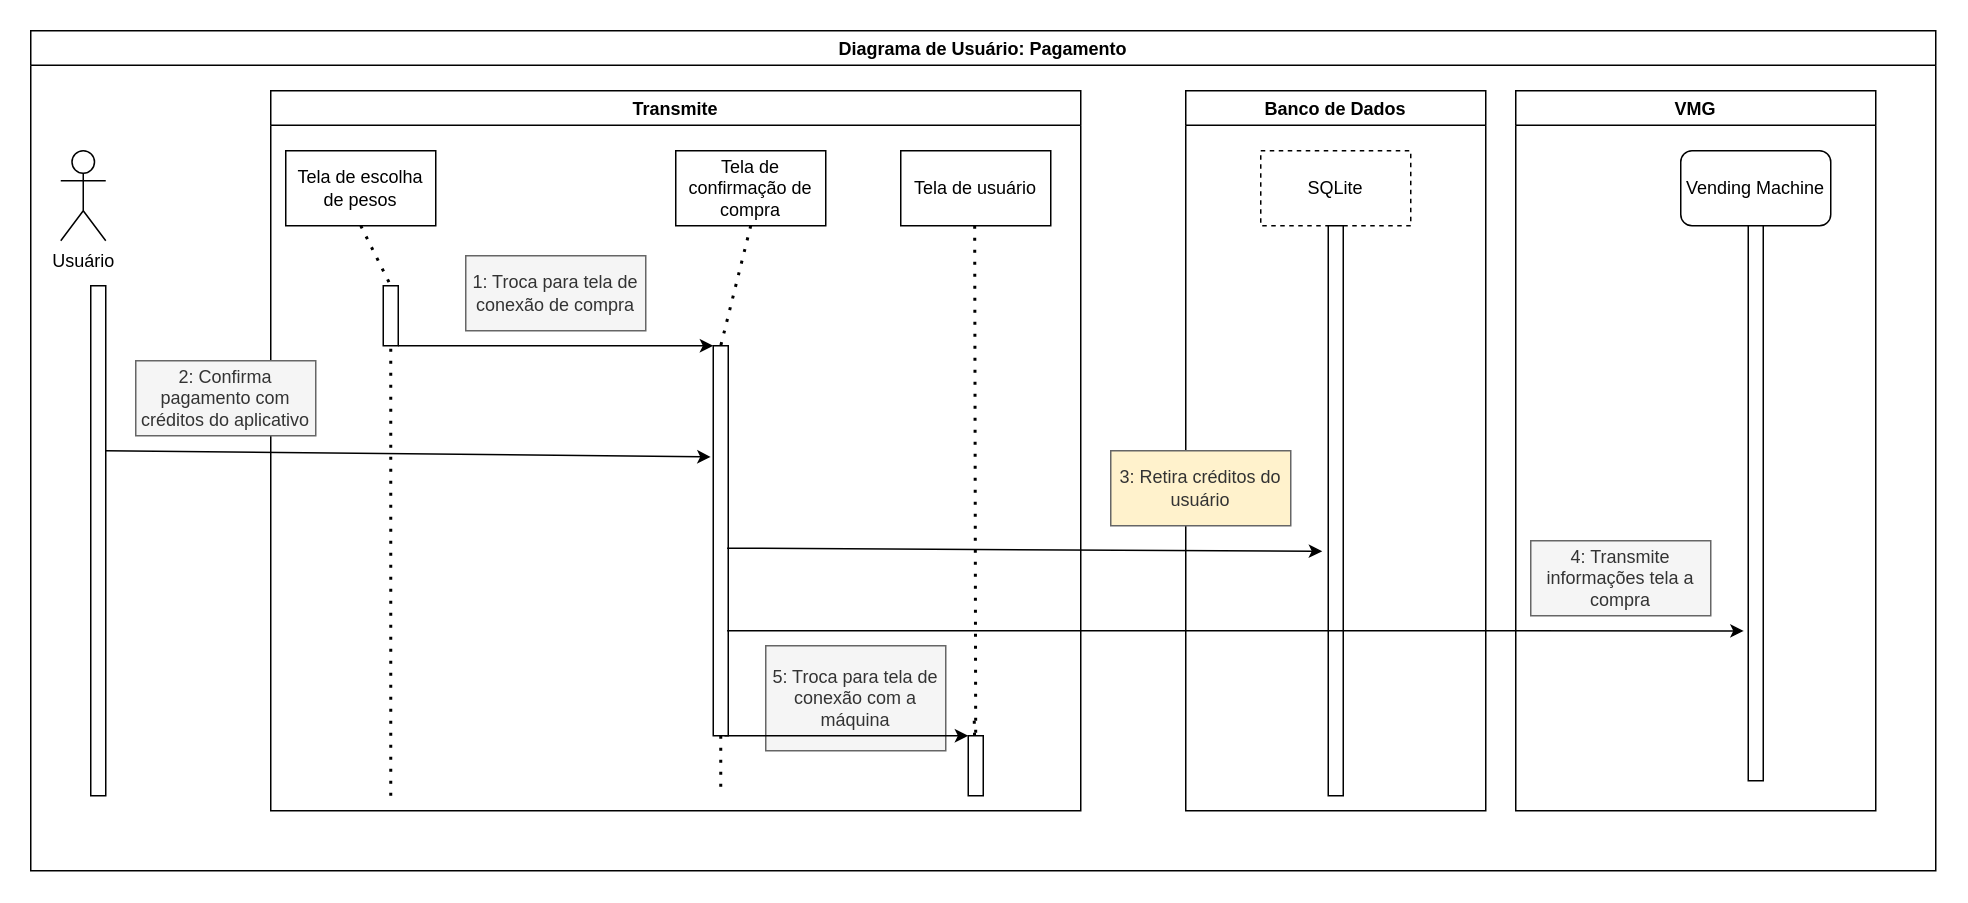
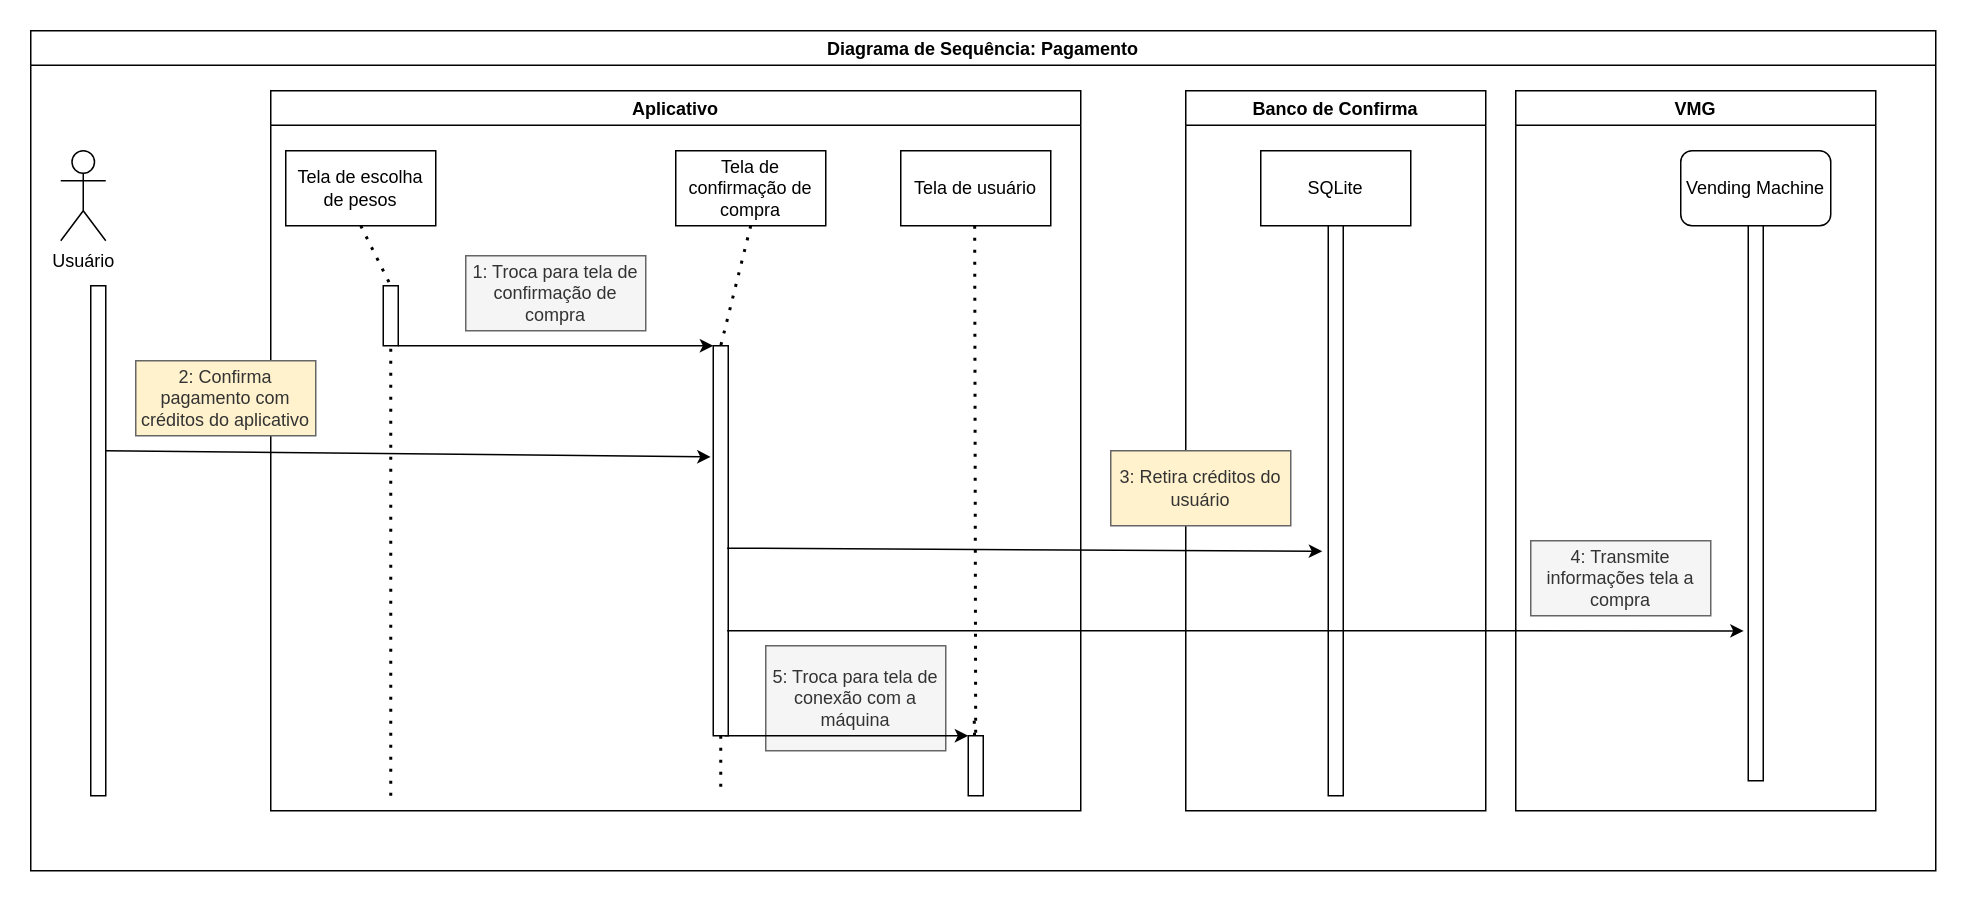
- <mxCell id="33" value="Diagrama de Usuário: Pagamento" style="swimlane;" vertex="1" parent="1"><mxGeometry x="20" y="20" width="1270" height="560" as="geometry" /></mxCell>
+ <mxCell id="33" value="Diagrama de Sequência: Pagamento" style="swimlane;" vertex="1" parent="1"><mxGeometry x="20" y="20" width="1270" height="560" as="geometry" /></mxCell>
- <mxCell id="31" value="Transmite" style="swimlane;" vertex="1" parent="1"><mxGeometry x="180" y="60" width="540" height="480" as="geometry" /></mxCell>
+ <mxCell id="31" value="Aplicativo" style="swimlane;" vertex="1" parent="1"><mxGeometry x="180" y="60" width="540" height="480" as="geometry" /></mxCell>
- <mxCell id="29" value="Banco de Dados" style="swimlane;" vertex="1" parent="1"><mxGeometry x="790" y="60" width="200" height="480" as="geometry" /></mxCell>
+ <mxCell id="29" value="Banco de Confirma" style="swimlane;" vertex="1" parent="1"><mxGeometry x="790" y="60" width="200" height="480" as="geometry" /></mxCell>
- <mxCell id="14" value="SQLite" style="rounded=0;whiteSpace=wrap;html=1;dashed=1;" vertex="1" parent="1"><mxGeometry x="840" y="100" width="100" height="50" as="geometry" /></mxCell>
+ <mxCell id="14" value="SQLite" style="rounded=0;whiteSpace=wrap;html=1;" vertex="1" parent="1"><mxGeometry x="840" y="100" width="100" height="50" as="geometry" /></mxCell>
- <mxCell id="12" value="1: Troca para tela de conexão de compra" style="rounded=0;whiteSpace=wrap;html=1;fillColor=#f5f5f5;fontColor=#333333;strokeColor=#666666;" vertex="1" parent="1"><mxGeometry x="310" y="170" width="120" height="50" as="geometry" /></mxCell>
+ <mxCell id="12" value="1: Troca para tela de confirmação de compra" style="rounded=0;whiteSpace=wrap;html=1;fillColor=#f5f5f5;fontColor=#333333;strokeColor=#666666;" vertex="1" parent="1"><mxGeometry x="310" y="170" width="120" height="50" as="geometry" /></mxCell>
- <mxCell id="32" value="2: Confirma pagamento com créditos do aplicativo" style="rounded=0;whiteSpace=wrap;html=1;fillColor=#f5f5f5;fontColor=#333333;strokeColor=#666666;" vertex="1" parent="1"><mxGeometry x="90" y="240" width="120" height="50" as="geometry" /></mxCell>
+ <mxCell id="32" value="2: Confirma pagamento com créditos do aplicativo" style="rounded=0;whiteSpace=wrap;html=1;fillColor=#fff2cc;fontColor=#333333;strokeColor=#666666;" vertex="1" parent="1"><mxGeometry x="90" y="240" width="120" height="50" as="geometry" /></mxCell>
